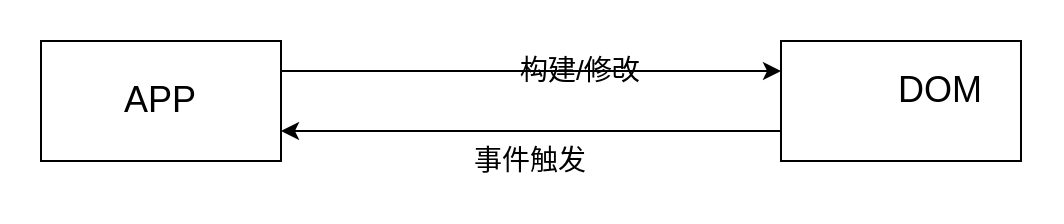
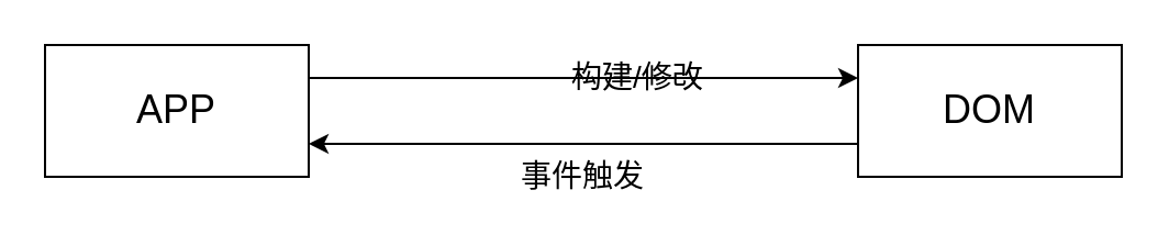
- <mxCell id="7" value="&lt;font style=&quot;font-size: 18px&quot;&gt;DOM&lt;/font&gt;" style="text;html=1;strokeColor=none;fillColor=none;align=center;verticalAlign=middle;whiteSpace=wrap;rounded=0;" vertex="1" parent="1"><mxGeometry x="450" y="35" width="40" height="20" as="geometry" /></mxCell>
+ <mxCell id="7" value="&lt;font style=&quot;font-size: 18px&quot;&gt;DOM&lt;/font&gt;" style="text;html=1;strokeColor=none;fillColor=none;align=center;verticalAlign=middle;whiteSpace=wrap;rounded=0;" vertex="1" parent="1"><mxGeometry x="430" y="40" width="40" height="20" as="geometry" /></mxCell>
